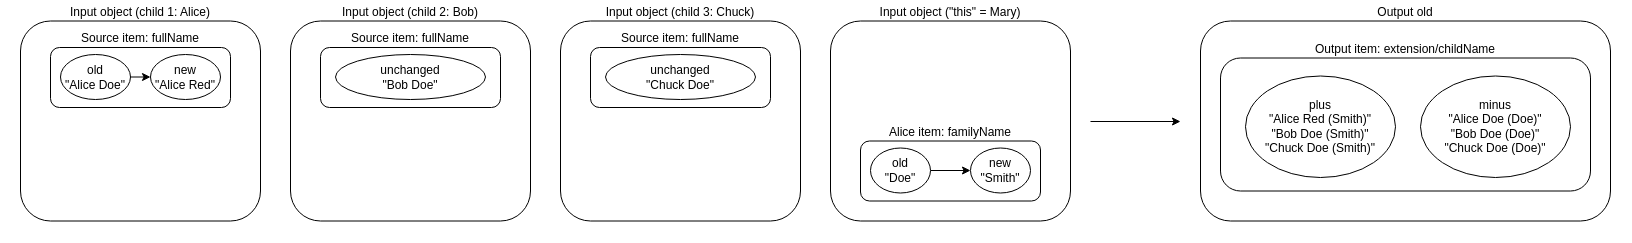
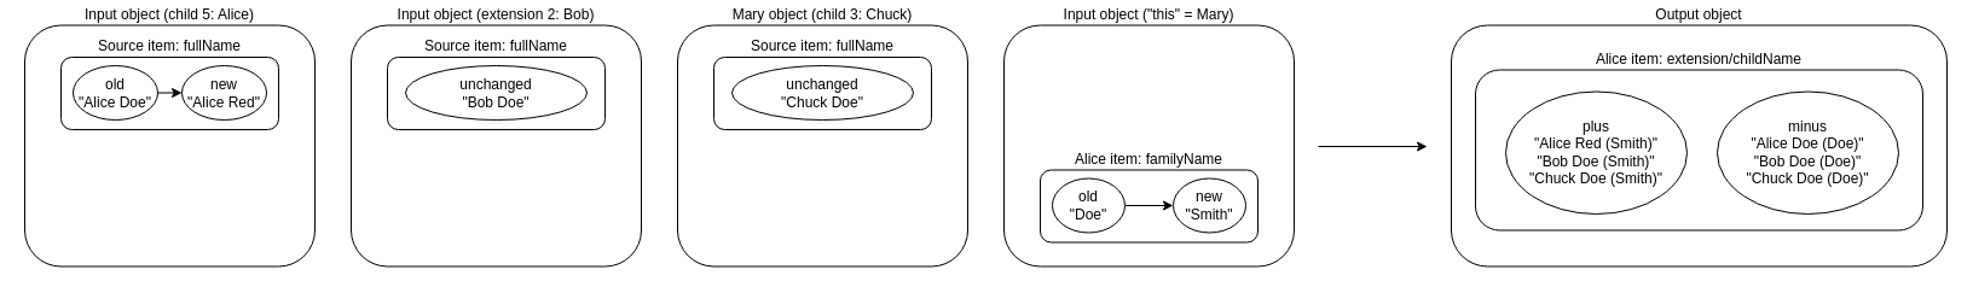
- <mxCell id="12" value="Input object (child 1: Alice)" style="rounded=1;whiteSpace=wrap;html=1;labelPosition=center;verticalLabelPosition=top;align=center;verticalAlign=bottom;" parent="1" vertex="1"><mxGeometry x="20" y="20.5" width="240" height="200" as="geometry" /></mxCell>
+ <mxCell id="12" value="Input object (child 5: Alice)" style="rounded=1;whiteSpace=wrap;html=1;labelPosition=center;verticalLabelPosition=top;align=center;verticalAlign=bottom;" parent="1" vertex="1"><mxGeometry x="20" y="20.5" width="240" height="200" as="geometry" /></mxCell>
- <mxCell id="17" value="Input object (child 2: Bob)" style="rounded=1;whiteSpace=wrap;html=1;labelPosition=center;verticalLabelPosition=top;align=center;verticalAlign=bottom;" parent="1" vertex="1"><mxGeometry x="290" y="20.5" width="240" height="200" as="geometry" /></mxCell>
+ <mxCell id="17" value="Input object (extension 2: Bob)" style="rounded=1;whiteSpace=wrap;html=1;labelPosition=center;verticalLabelPosition=top;align=center;verticalAlign=bottom;" parent="1" vertex="1"><mxGeometry x="290" y="20.5" width="240" height="200" as="geometry" /></mxCell>
- <mxCell id="20" value="Input object (child 3: Chuck)" style="rounded=1;whiteSpace=wrap;html=1;labelPosition=center;verticalLabelPosition=top;align=center;verticalAlign=bottom;" parent="1" vertex="1"><mxGeometry x="560" y="20.5" width="240" height="200" as="geometry" /></mxCell>
+ <mxCell id="20" value="Mary object (child 3: Chuck)" style="rounded=1;whiteSpace=wrap;html=1;labelPosition=center;verticalLabelPosition=top;align=center;verticalAlign=bottom;" parent="1" vertex="1"><mxGeometry x="560" y="20.5" width="240" height="200" as="geometry" /></mxCell>
- <mxCell id="8" value="Output old" style="rounded=1;whiteSpace=wrap;html=1;labelPosition=center;verticalLabelPosition=top;align=center;verticalAlign=bottom;" parent="1" vertex="1"><mxGeometry x="1200" y="20.5" width="410" height="200" as="geometry" /></mxCell>
+ <mxCell id="8" value="Output object" style="rounded=1;whiteSpace=wrap;html=1;labelPosition=center;verticalLabelPosition=top;align=center;verticalAlign=bottom;" parent="1" vertex="1"><mxGeometry x="1200" y="20.5" width="410" height="200" as="geometry" /></mxCell>
- <mxCell id="9" value="Output item: extension/childName" style="rounded=1;whiteSpace=wrap;html=1;labelPosition=center;verticalLabelPosition=top;align=center;verticalAlign=bottom;" parent="1" vertex="1"><mxGeometry x="1220" y="57.5" width="370" height="133" as="geometry" /></mxCell>
+ <mxCell id="9" value="Alice item: extension/childName" style="rounded=1;whiteSpace=wrap;html=1;labelPosition=center;verticalLabelPosition=top;align=center;verticalAlign=bottom;" parent="1" vertex="1"><mxGeometry x="1220" y="57.5" width="370" height="133" as="geometry" /></mxCell>
